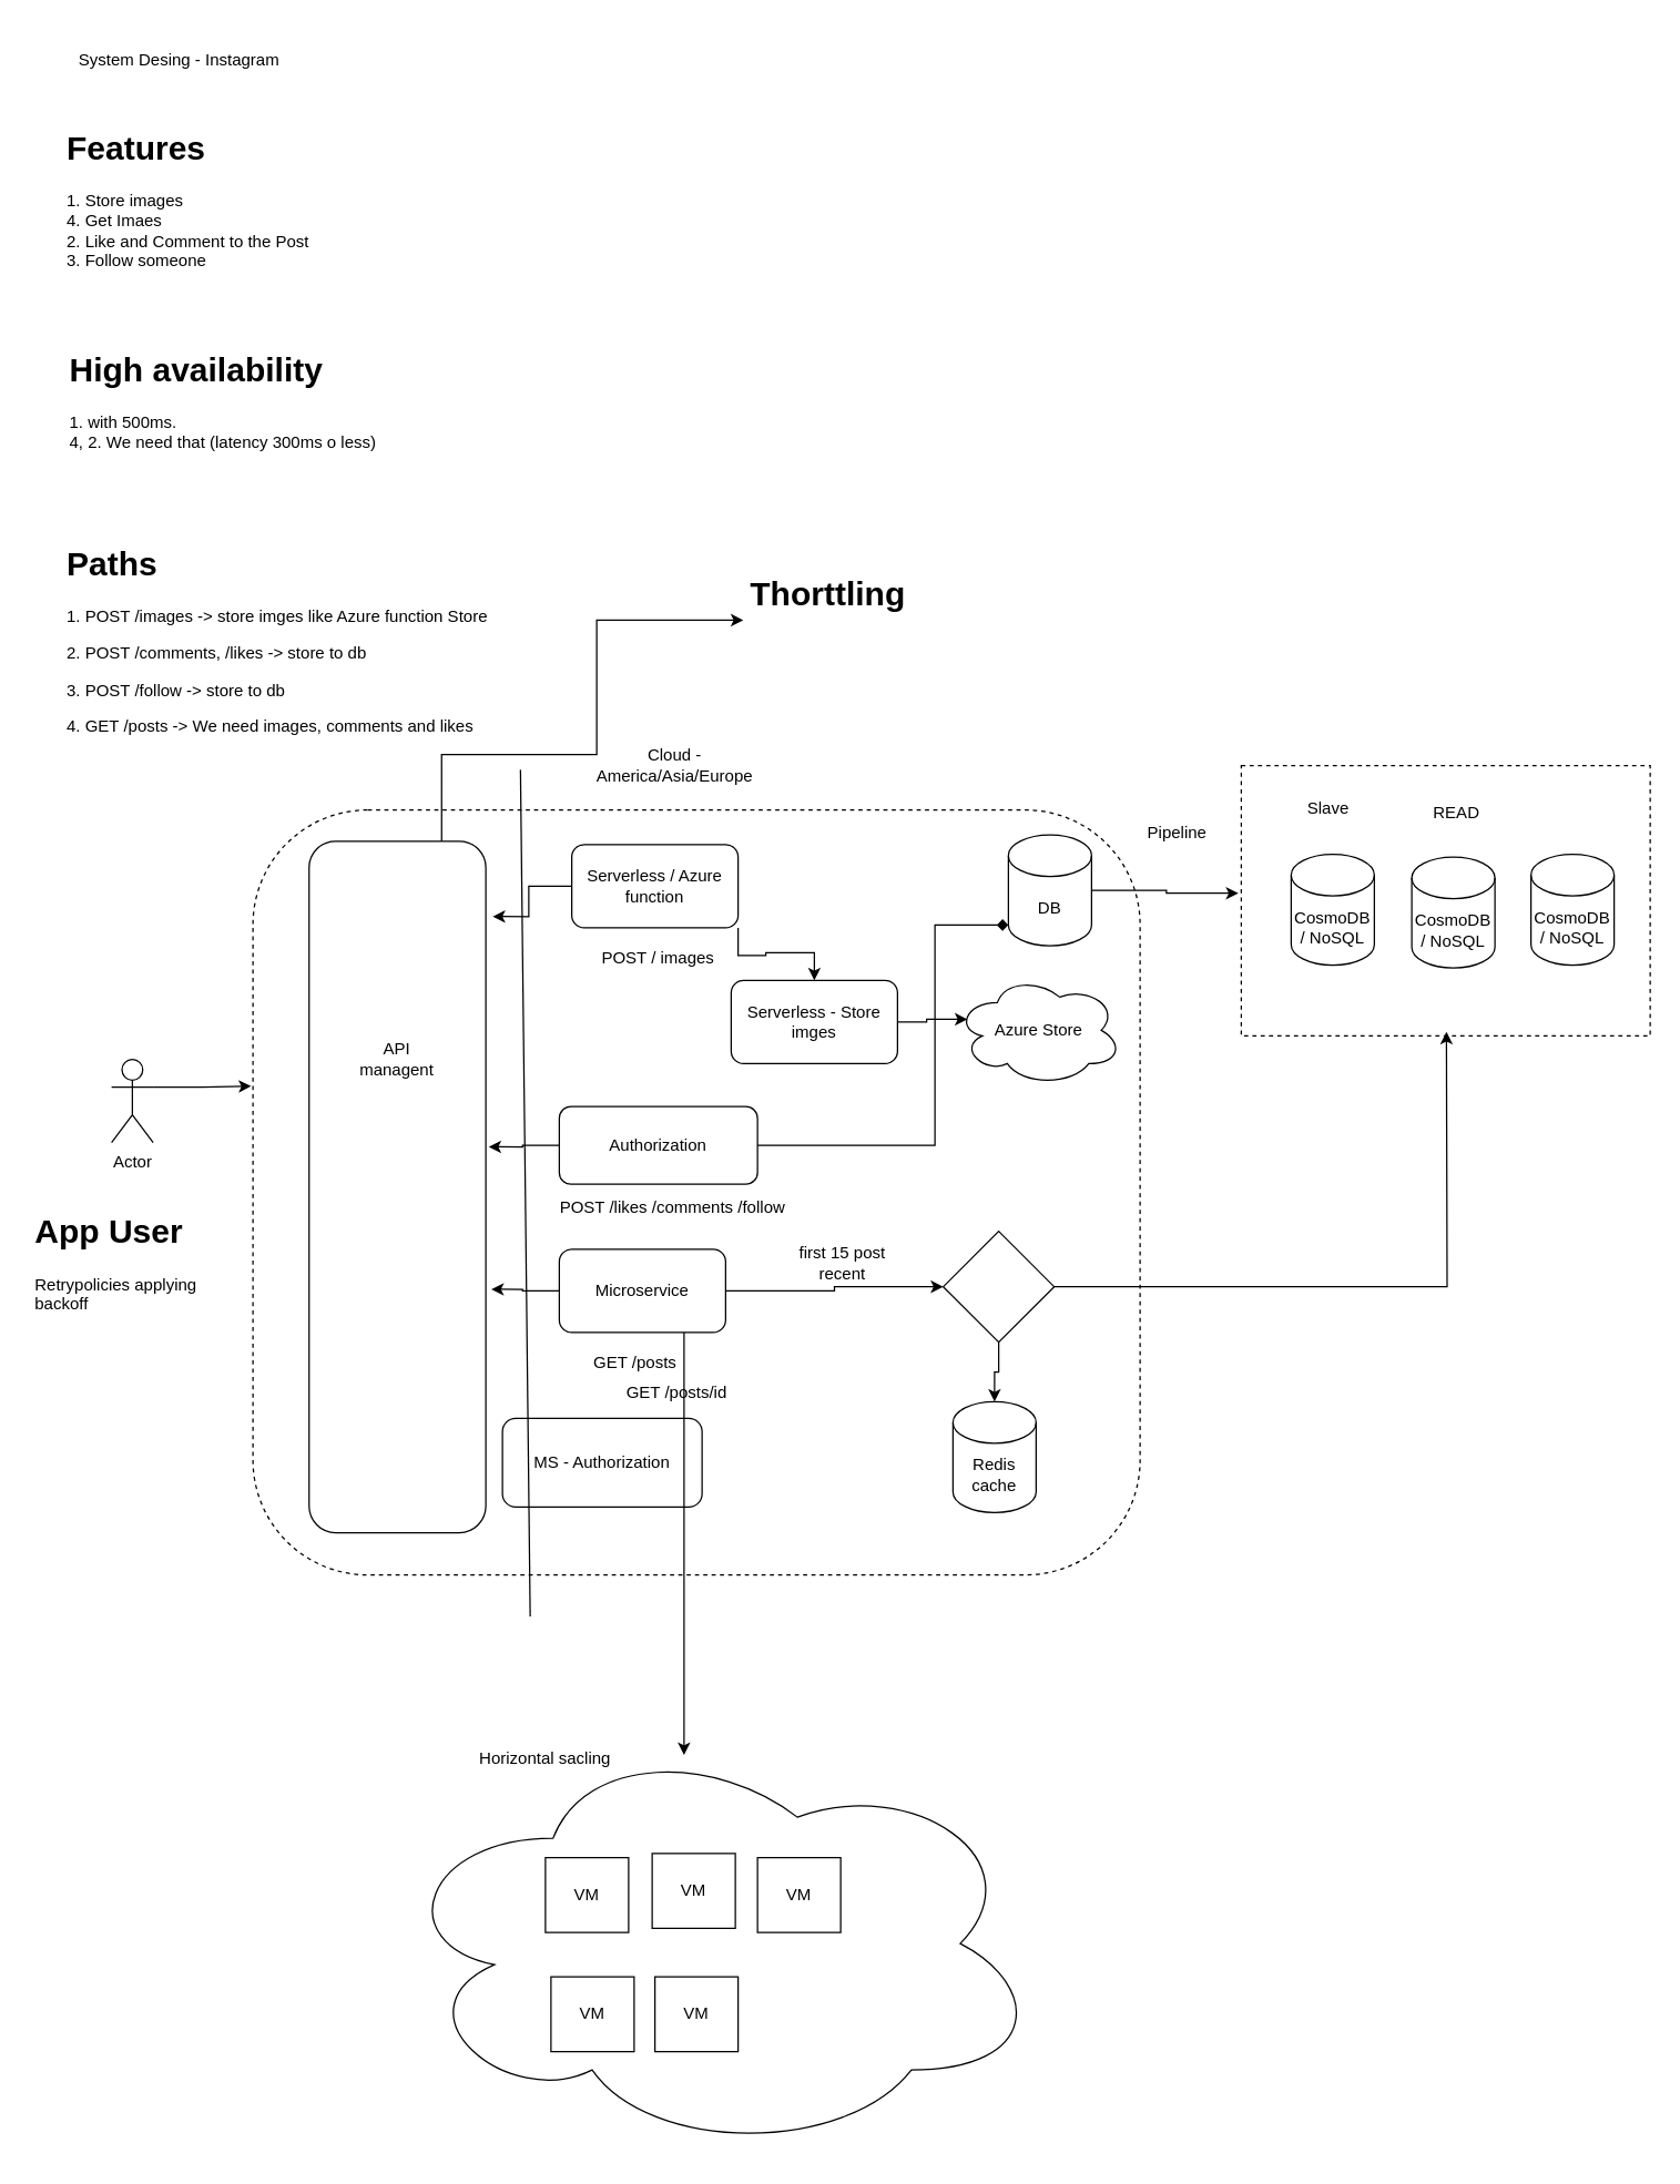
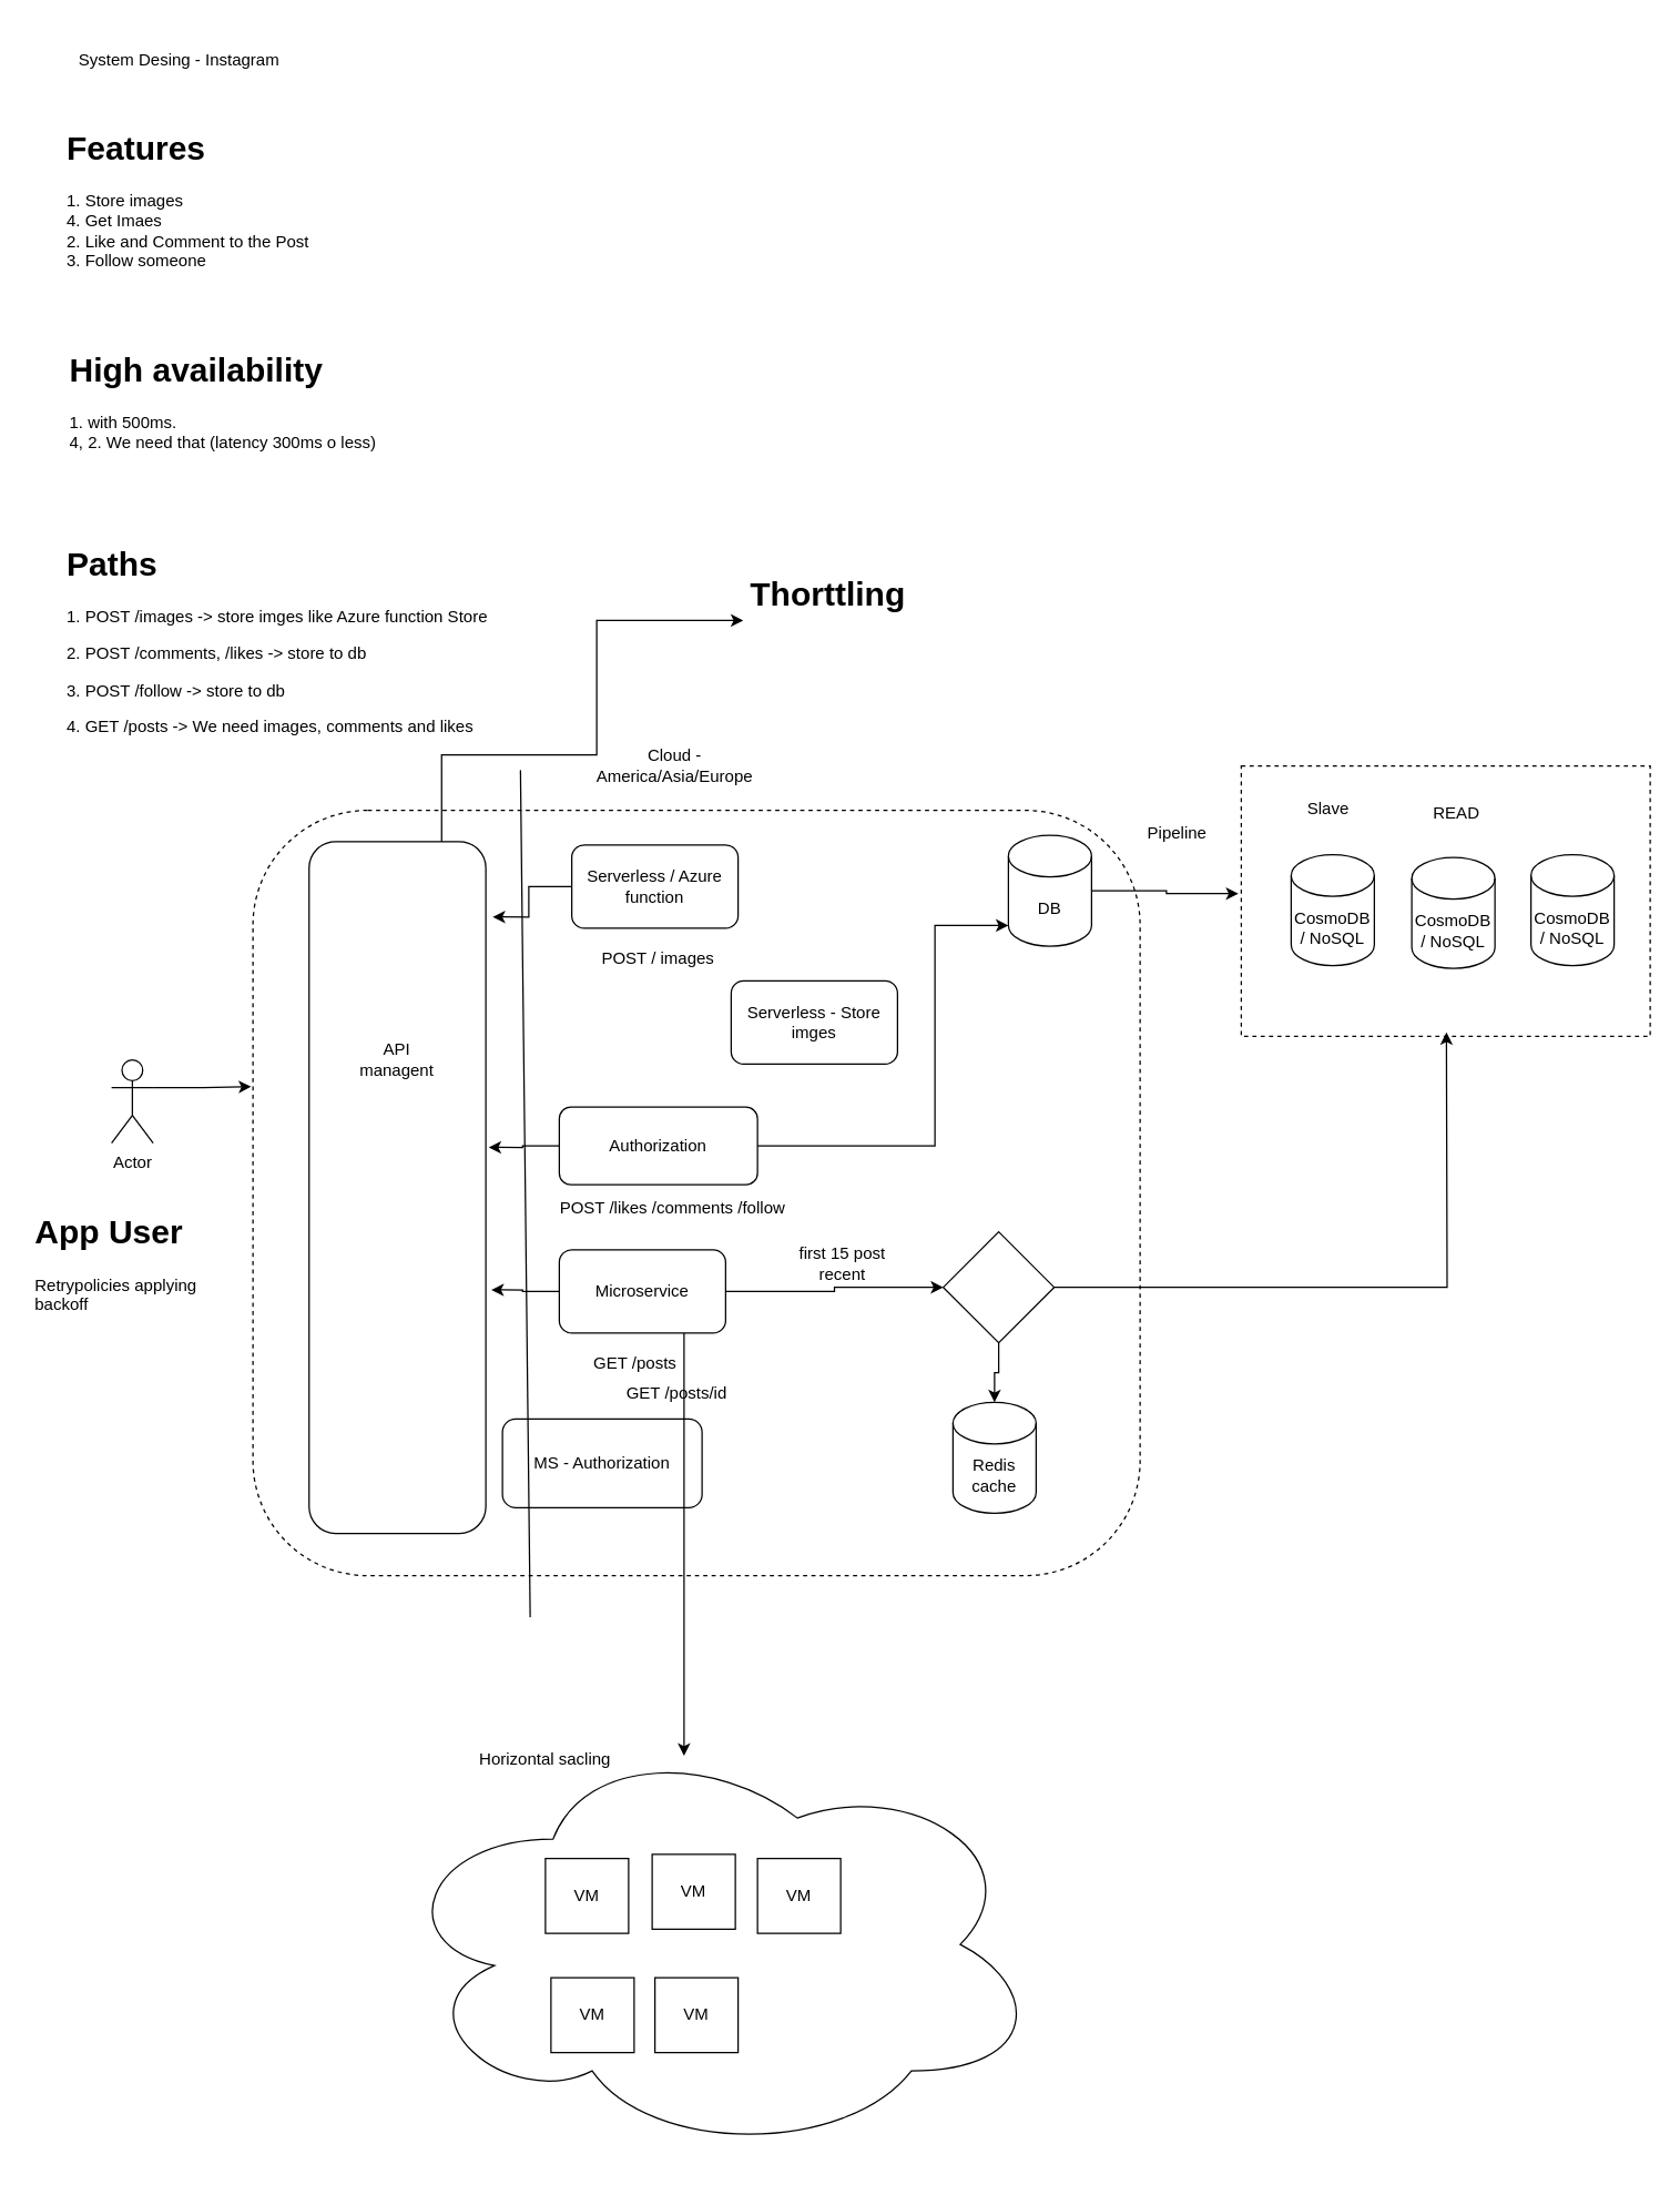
- <mxCell id="22" style="edgeStyle=orthogonalEdgeStyle;rounded=0;orthogonalLoop=1;jettySize=auto;html=1;exitX=1;exitY=0.5;exitDx=0;exitDy=0;entryX=0;entryY=1;entryDx=0;entryDy=-15;entryPerimeter=0;endArrow=diamond;" edge="1" parent="1" source="24" target="18"><mxGeometry relative="1" as="geometry"><Array as="points"><mxPoint x="674" y="826" /><mxPoint x="674" y="667" /></Array></mxGeometry></mxCell>
+ <mxCell id="22" style="edgeStyle=orthogonalEdgeStyle;rounded=0;orthogonalLoop=1;jettySize=auto;html=1;exitX=1;exitY=0.5;exitDx=0;exitDy=0;entryX=0;entryY=1;entryDx=0;entryDy=-15;entryPerimeter=0;" edge="1" parent="1" source="24" target="18"><mxGeometry relative="1" as="geometry"><Array as="points"><mxPoint x="674" y="826" /><mxPoint x="674" y="667" /></Array></mxGeometry></mxCell>
- <mxCell id="13" style="edgeStyle=orthogonalEdgeStyle;rounded=0;orthogonalLoop=1;jettySize=auto;html=1;exitX=1;exitY=1;exitDx=0;exitDy=0;entryX=0.5;entryY=0;entryDx=0;entryDy=0;" edge="1" parent="1" source="15" target="21"><mxGeometry relative="1" as="geometry" /></mxCell>
- <mxCell id="20" style="edgeStyle=orthogonalEdgeStyle;rounded=0;orthogonalLoop=1;jettySize=auto;html=1;exitX=1;exitY=0.5;exitDx=0;exitDy=0;entryX=0.07;entryY=0.4;entryDx=0;entryDy=0;entryPerimeter=0;" edge="1" parent="1" source="21" target="19"><mxGeometry relative="1" as="geometry" /></mxCell>
- <mxCell id="19" value="Azure Store" style="ellipse;shape=cloud;whiteSpace=wrap;html=1;fillColor=none;" vertex="1" parent="1"><mxGeometry x="689" y="703" width="120" height="80" as="geometry" /></mxCell>
